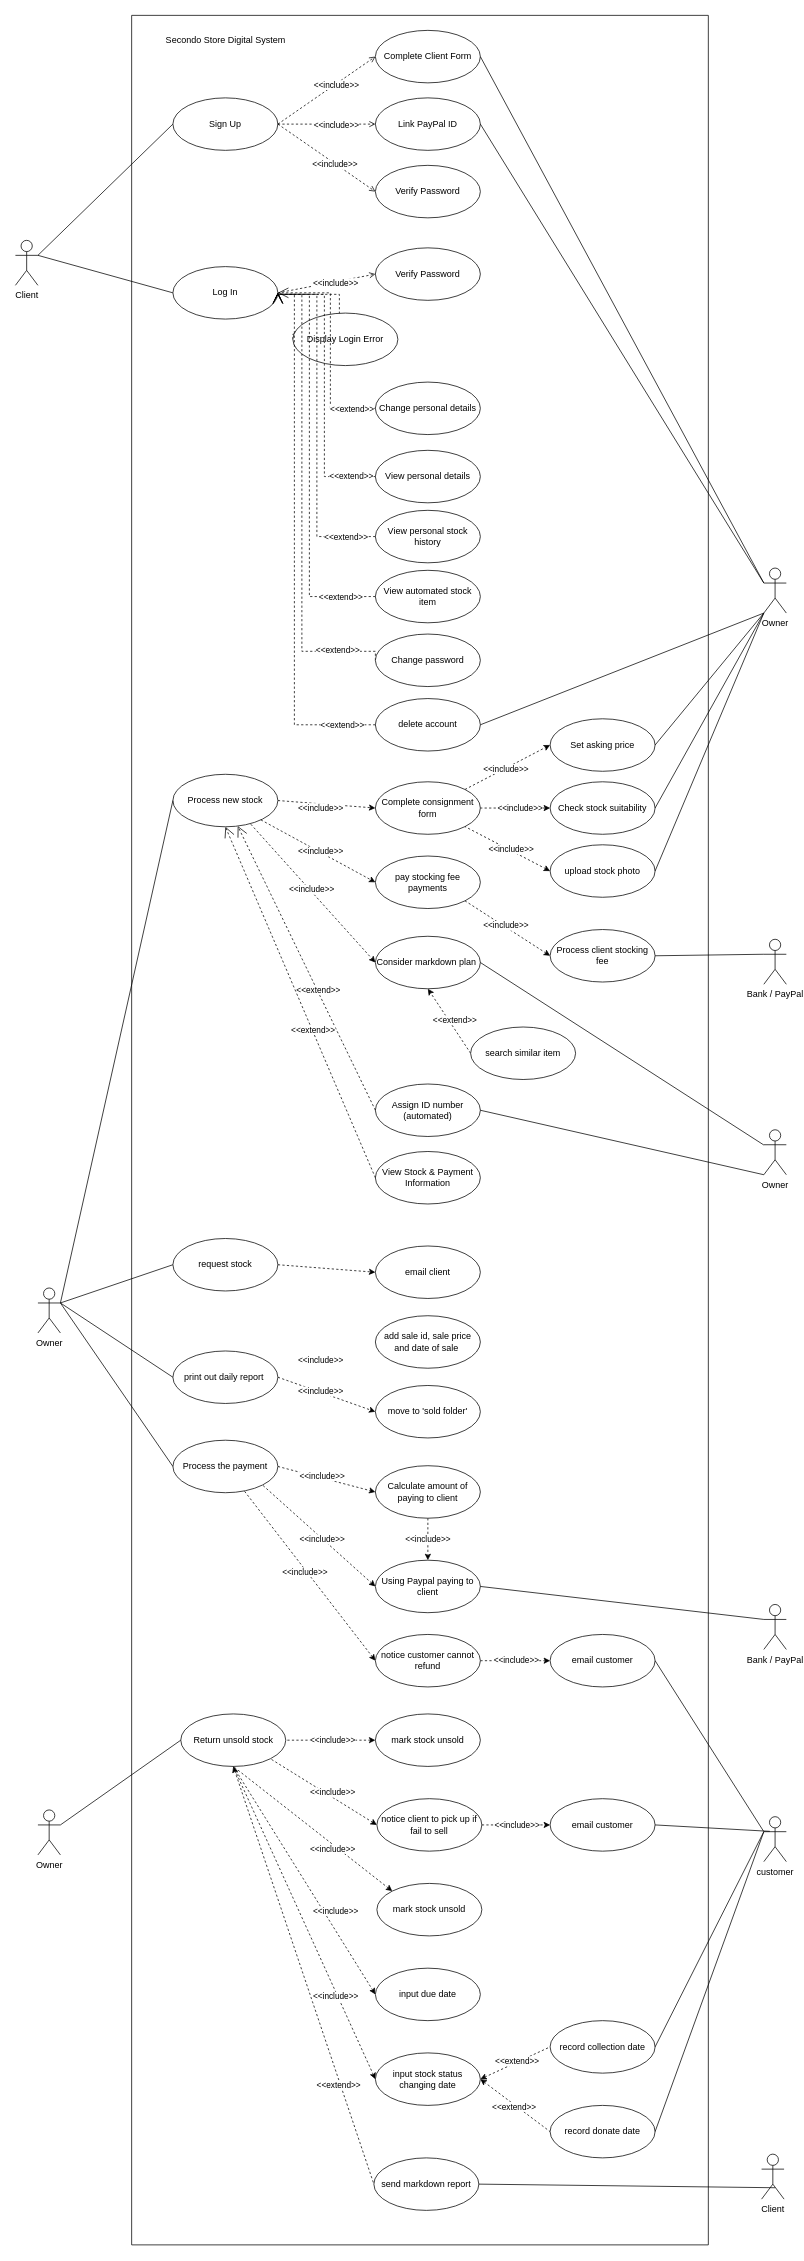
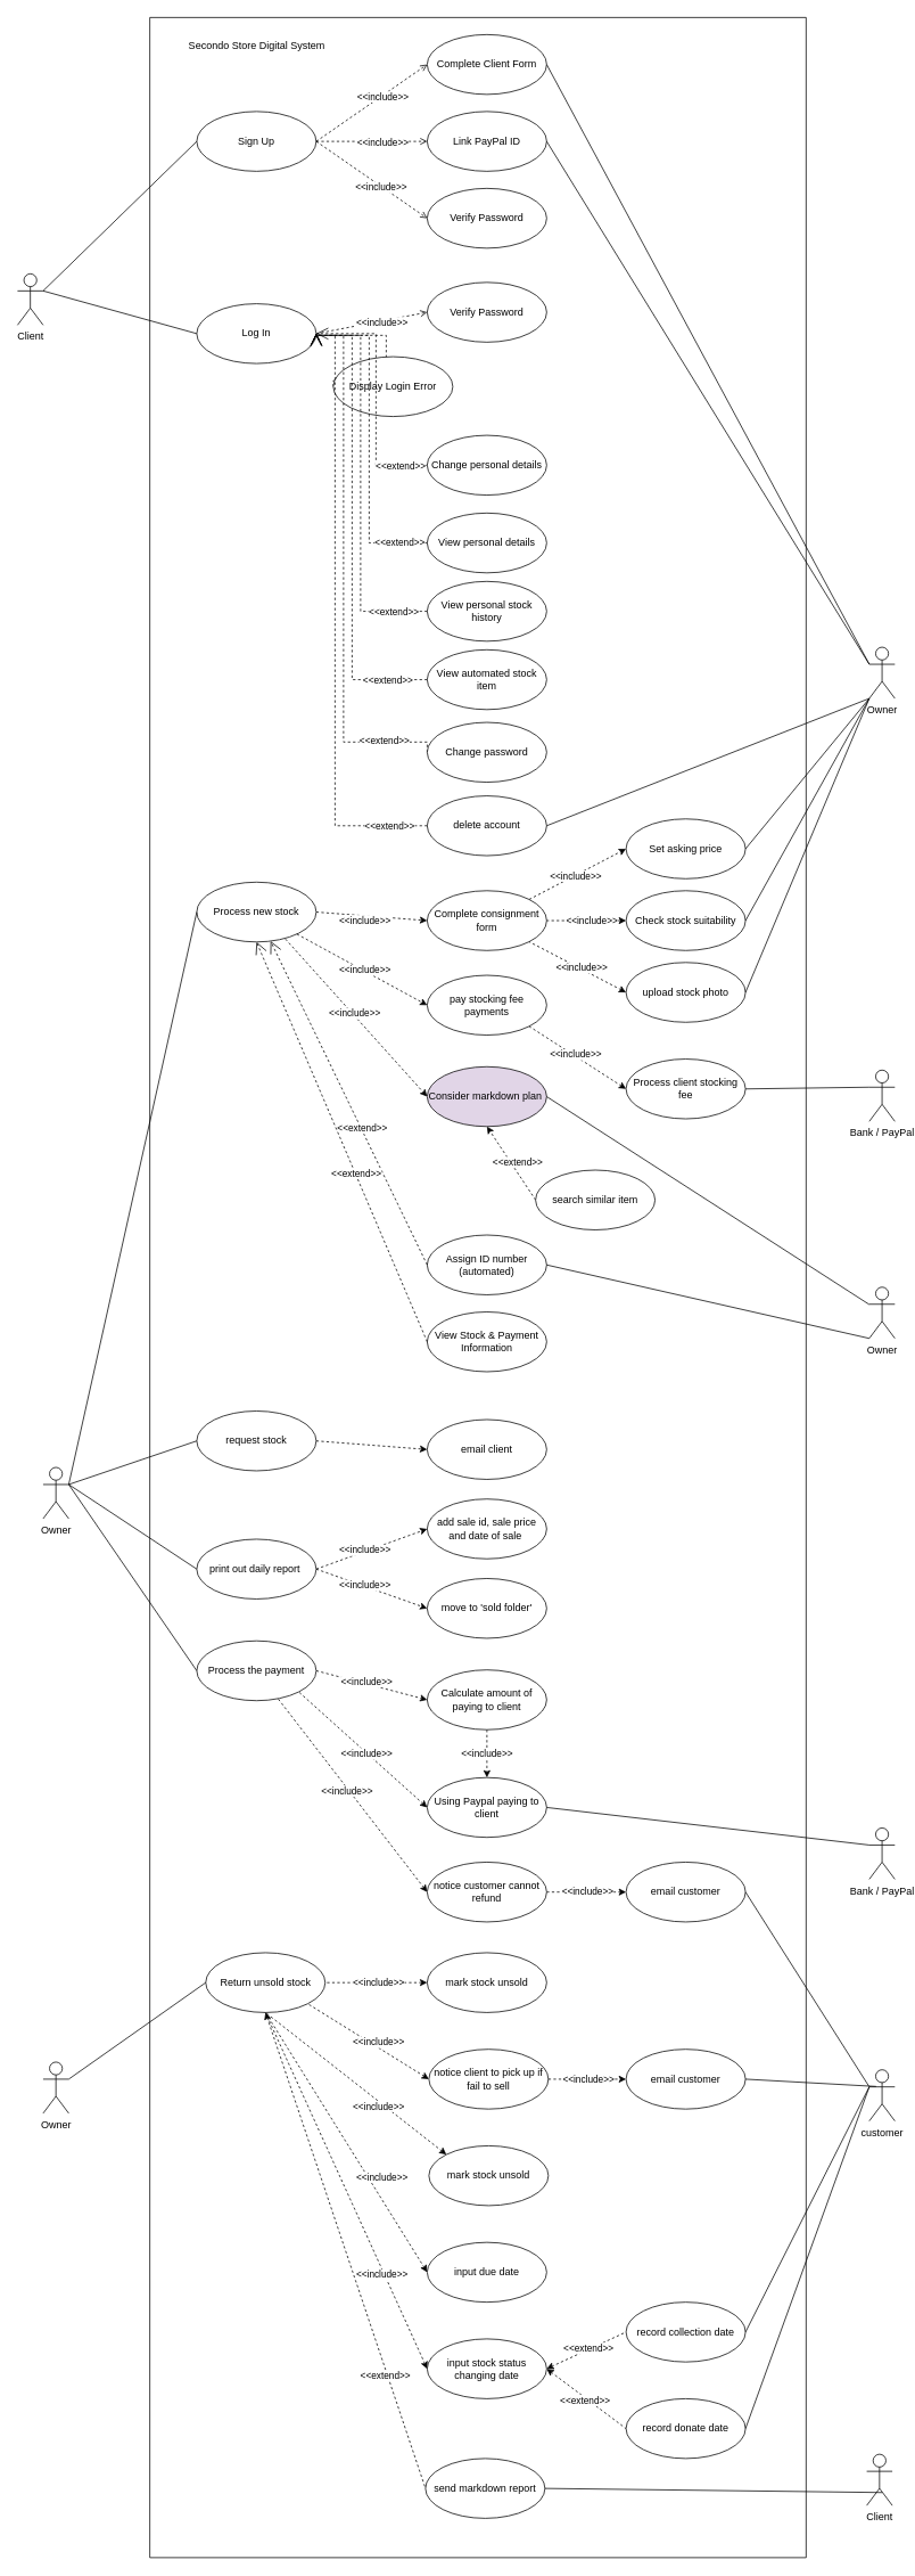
- <mxCell id="57" value="Consider markdown plan&amp;nbsp;" style="ellipse;whiteSpace=wrap;html=1;" parent="5" vertex="1"><mxGeometry x="325" y="1228" width="140" height="70" as="geometry" /></mxCell>
+ <mxCell id="57" value="Consider markdown plan&amp;nbsp;" style="ellipse;whiteSpace=wrap;html=1;fillColor=#e1d5e7;" parent="5" vertex="1"><mxGeometry x="325" y="1228" width="140" height="70" as="geometry" /></mxCell>
+ <mxCell id="74" style="edgeStyle=none;rounded=0;orthogonalLoop=1;jettySize=auto;html=1;exitX=1;exitY=0.5;exitDx=0;exitDy=0;entryX=0;entryY=0.5;entryDx=0;entryDy=0;endArrow=classic;endFill=1;dashed=1;" parent="5" source="76" target="77" edge="1"><mxGeometry relative="1" as="geometry" /></mxCell>
